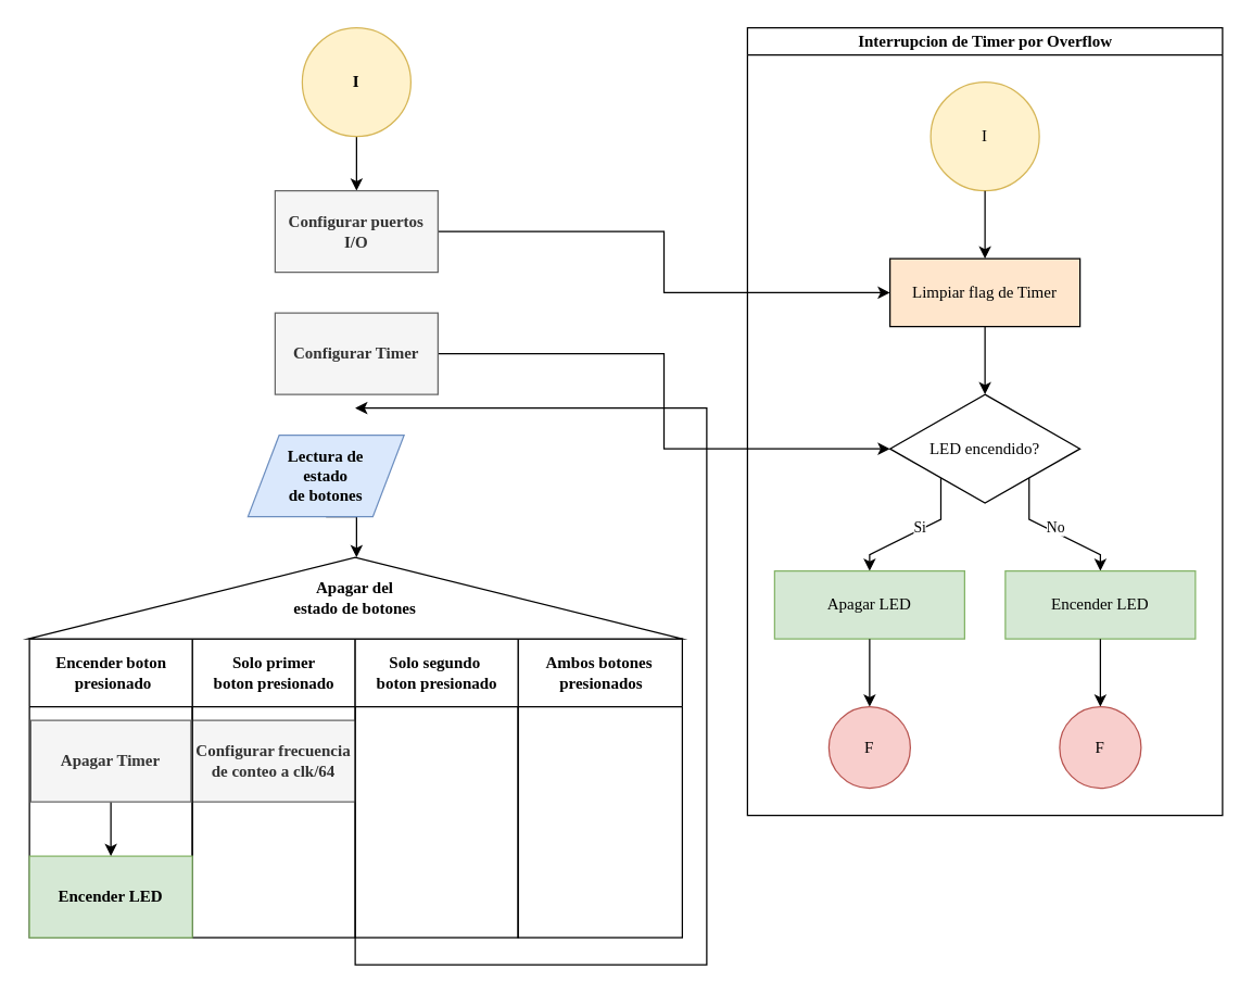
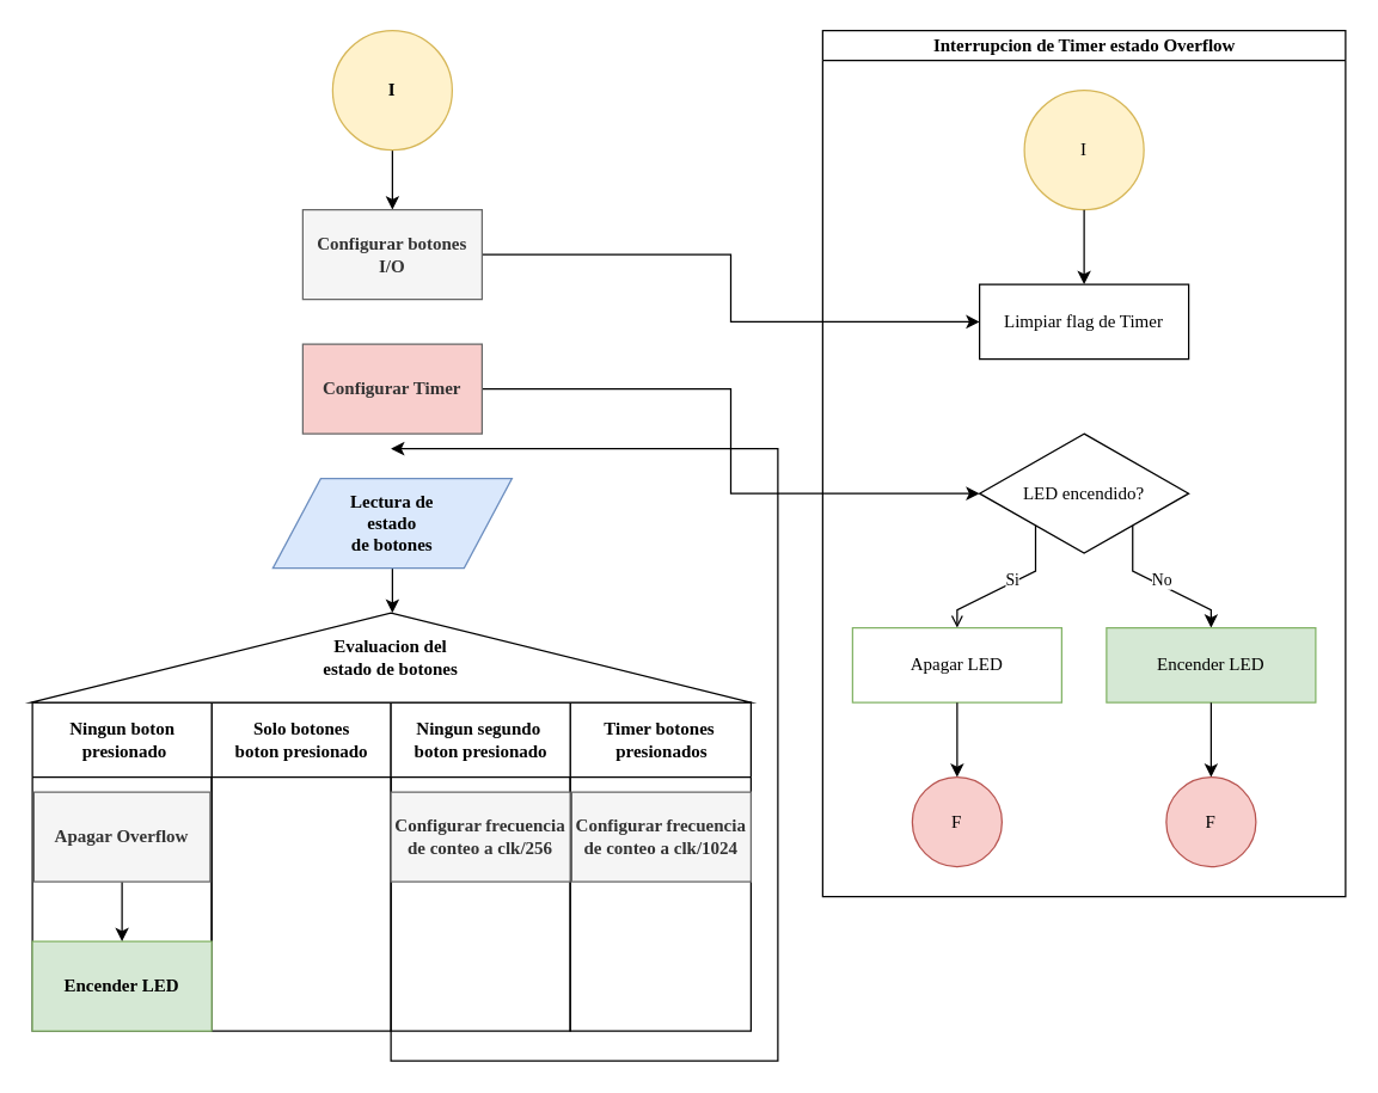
- <mxCell id="22" value="Interrupcion de Timer por Overflow" style="swimlane;html=1;startSize=20;horizontal=1;childLayout=flowLayout;flowOrientation=north;resizable=0;interRankCellSpacing=50;containerType=tree;fontFamily=Fira Code;" vertex="1" parent="1"><mxGeometry x="550" y="20" width="350" height="580" as="geometry" /></mxCell>
+ <mxCell id="22" value="Interrupcion de Timer estado Overflow" style="swimlane;html=1;startSize=20;horizontal=1;childLayout=flowLayout;flowOrientation=north;resizable=0;interRankCellSpacing=50;containerType=tree;fontFamily=Fira Code;" vertex="1" parent="1"><mxGeometry x="550" y="20" width="350" height="580" as="geometry" /></mxCell>
- <mxCell id="5" value="Configurar puertos I/O" style="rounded=0;whiteSpace=wrap;html=1;fillColor=#f5f5f5;strokeColor=#666666;fontColor=#333333;fontFamily=Fira Code;fontStyle=1" vertex="1" parent="1"><mxGeometry x="202" y="140" width="120" height="60" as="geometry" /></mxCell>
+ <mxCell id="5" value="Configurar botones I/O" style="rounded=0;whiteSpace=wrap;html=1;fillColor=#f5f5f5;strokeColor=#666666;fontColor=#333333;fontFamily=Fira Code;fontStyle=1" vertex="1" parent="1"><mxGeometry x="202" y="140" width="120" height="60" as="geometry" /></mxCell>
- <mxCell id="25" value="Limpiar flag de Timer" style="rounded=0;whiteSpace=wrap;html=1;fontFamily=Fira Code;fillColor=#ffe6cc;" vertex="1" parent="22"><mxGeometry x="105" y="170" width="140" height="50" as="geometry" /></mxCell>
+ <mxCell id="25" value="Limpiar flag de Timer" style="rounded=0;whiteSpace=wrap;html=1;fontFamily=Fira Code;" vertex="1" parent="22"><mxGeometry x="105" y="170" width="140" height="50" as="geometry" /></mxCell>
- <mxCell id="7" value="Configurar Timer" style="rounded=0;whiteSpace=wrap;html=1;fillColor=#f5f5f5;strokeColor=#666666;fontColor=#333333;fontFamily=Fira Code;fontStyle=1" vertex="1" parent="1"><mxGeometry x="202" y="230" width="120" height="60" as="geometry" /></mxCell>
+ <mxCell id="7" value="Configurar Timer" style="rounded=0;whiteSpace=wrap;html=1;fillColor=#f8cecc;strokeColor=#666666;fontColor=#333333;fontFamily=Fira Code;fontStyle=1;" vertex="1" parent="1"><mxGeometry x="202" y="230" width="120" height="60" as="geometry" /></mxCell>
- <mxCell id="26" value="" style="edgeStyle=orthogonalEdgeStyle;rounded=0;orthogonalLoop=1;jettySize=auto;html=1;noEdgeStyle=1;orthogonal=1;" edge="1" target="27" source="25" parent="22"><mxGeometry relative="1" as="geometry"><mxPoint x="1240" y="1460" as="sourcePoint" /><Array as="points"><mxPoint x="175" y="232" /><mxPoint x="175" y="258" /></Array></mxGeometry></mxCell>
- <mxCell id="9" value="Lectura de &lt;br&gt;estado&lt;br&gt;de botones" style="shape=parallelogram;perimeter=parallelogramPerimeter;whiteSpace=wrap;html=1;fillColor=#dae8fc;strokeColor=#6c8ebf;fontFamily=Fira Code;fontStyle=1" vertex="1" parent="1"><mxGeometry x="182" y="320" width="115" height="60" as="geometry" /></mxCell>
+ <mxCell id="9" value="Lectura de &lt;br&gt;estado&lt;br&gt;de botones" style="shape=parallelogram;perimeter=parallelogramPerimeter;whiteSpace=wrap;html=1;fillColor=#dae8fc;strokeColor=#6c8ebf;fontFamily=Fira Code;fontStyle=1" vertex="1" parent="1"><mxGeometry x="182" y="320" width="160" height="60" as="geometry" /></mxCell>
- <mxCell id="28" value="" style="edgeStyle=orthogonalEdgeStyle;rounded=0;orthogonalLoop=1;jettySize=auto;html=1;noEdgeStyle=1;orthogonal=1;" edge="1" target="30" source="27" parent="22"><mxGeometry relative="1" as="geometry"><mxPoint x="1200" y="1510" as="sourcePoint" /><Array as="points"><mxPoint x="142.5" y="362" /><mxPoint x="90" y="388" /></Array></mxGeometry></mxCell>
+ <mxCell id="28" value="" style="edgeStyle=orthogonalEdgeStyle;rounded=0;orthogonalLoop=1;jettySize=auto;html=1;noEdgeStyle=1;orthogonal=1;endArrow=open;" edge="1" target="30" source="27" parent="22"><mxGeometry relative="1" as="geometry"><mxPoint x="1200" y="1510" as="sourcePoint" /><Array as="points"><mxPoint x="142.5" y="362" /><mxPoint x="90" y="388" /></Array></mxGeometry></mxCell>
- <mxCell id="19" value="Apagar del &lt;br&gt;estado de botones" style="triangle;whiteSpace=wrap;html=1;direction=north;fontFamily=Fira Code;fontStyle=1" vertex="1" parent="1"><mxGeometry y="410" width="482" height="60" as="geometry" x="20" /></mxCell>
+ <mxCell id="19" value="Evaluacion del &lt;br&gt;estado de botones" style="triangle;whiteSpace=wrap;html=1;direction=north;fontFamily=Fira Code;fontStyle=1" vertex="1" parent="1"><mxGeometry y="410" width="482" height="60" as="geometry" x="20" /></mxCell>
- <mxCell id="30" value="Apagar LED" style="rounded=0;whiteSpace=wrap;html=1;fontFamily=Fira Code;fillColor=#d5e8d4;strokeColor=#82b366;" vertex="1" parent="22"><mxGeometry x="20" y="400" width="140" height="50" as="geometry" /></mxCell>
+ <mxCell id="30" value="Apagar LED" style="rounded=0;whiteSpace=wrap;html=1;fontFamily=Fira Code;fillColor=#ffffff;strokeColor=#82b366;" vertex="1" parent="22"><mxGeometry x="20" y="400" width="140" height="50" as="geometry" /></mxCell>
- <mxCell id="12" value="Encender boton&lt;br&gt;&amp;nbsp;presionado" style="swimlane;html=1;startSize=50;fontFamily=Fira Code;fontStyle=1" vertex="1" parent="1"><mxGeometry x="21" y="470" width="120" height="220" as="geometry"><mxRectangle x="240" y="20" width="30" height="460" as="alternateBounds" /></mxGeometry></mxCell>
+ <mxCell id="12" value="Ningun boton&lt;br&gt;&amp;nbsp;presionado" style="swimlane;html=1;startSize=50;fontFamily=Fira Code;fontStyle=1" vertex="1" parent="1"><mxGeometry x="21" y="470" width="120" height="220" as="geometry"><mxRectangle x="240" y="20" width="30" height="460" as="alternateBounds" /></mxGeometry></mxCell>
- <mxCell id="10" value="Solo primer&lt;br&gt;boton presionado" style="swimlane;html=1;startSize=50;fontFamily=Fira Code;fontStyle=1" vertex="1" parent="1"><mxGeometry x="141" y="470" width="120" height="220" as="geometry"><mxRectangle x="240" y="20" width="30" height="460" as="alternateBounds" /></mxGeometry></mxCell>
+ <mxCell id="10" value="Solo botones&lt;br&gt;boton presionado" style="swimlane;html=1;startSize=50;fontFamily=Fira Code;fontStyle=1" vertex="1" parent="1"><mxGeometry x="141" y="470" width="120" height="220" as="geometry"><mxRectangle x="240" y="20" width="30" height="460" as="alternateBounds" /></mxGeometry></mxCell>
- <mxCell id="17" value="Solo segundo&amp;nbsp;&lt;br&gt;boton presionado" style="swimlane;html=1;startSize=50;fontFamily=Fira Code;fontStyle=1" vertex="1" parent="1"><mxGeometry x="261" y="470" width="120" height="220" as="geometry"><mxRectangle x="240" y="20" width="30" height="460" as="alternateBounds" /></mxGeometry></mxCell>
+ <mxCell id="17" value="Ningun segundo&amp;nbsp;&lt;br&gt;boton presionado" style="swimlane;html=1;startSize=50;fontFamily=Fira Code;fontStyle=1" vertex="1" parent="1"><mxGeometry x="261" y="470" width="120" height="220" as="geometry"><mxRectangle x="240" y="20" width="30" height="460" as="alternateBounds" /></mxGeometry></mxCell>
- <mxCell id="14" value="Ambos botones&amp;nbsp;&lt;br&gt;presionados&lt;br&gt;" style="swimlane;html=1;startSize=50;fontFamily=Fira Code;fontStyle=1" vertex="1" parent="1"><mxGeometry x="381" y="470" width="121" height="220" as="geometry"><mxRectangle x="240" y="20" width="30" height="460" as="alternateBounds" /></mxGeometry></mxCell>
+ <mxCell id="14" value="Timer botones&amp;nbsp;&lt;br&gt;presionados&lt;br&gt;" style="swimlane;html=1;startSize=50;fontFamily=Fira Code;fontStyle=1" vertex="1" parent="1"><mxGeometry x="381" y="470" width="121" height="220" as="geometry"><mxRectangle x="240" y="20" width="30" height="460" as="alternateBounds" /></mxGeometry></mxCell>
- <mxCell id="21" value="Apagar Timer" style="rounded=0;whiteSpace=wrap;html=1;fillColor=#f5f5f5;strokeColor=#666666;fontColor=#333333;fontFamily=Fira Code;fontStyle=1" vertex="1" parent="1"><mxGeometry x="22" y="530" width="118" height="60" as="geometry" /></mxCell>
+ <mxCell id="21" value="Apagar Overflow" style="rounded=0;whiteSpace=wrap;html=1;fillColor=#f5f5f5;strokeColor=#666666;fontColor=#333333;fontFamily=Fira Code;fontStyle=1" vertex="1" parent="1"><mxGeometry x="22" y="530" width="118" height="60" as="geometry" /></mxCell>
- <mxCell id="11" value="Configurar frecuencia de conteo a clk/64" style="rounded=0;whiteSpace=wrap;html=1;fillColor=#f5f5f5;strokeColor=#666666;fontColor=#333333;fontFamily=Fira Code;fontStyle=1" vertex="1" parent="10"><mxGeometry y="60" width="120" height="60" as="geometry" /></mxCell>
+ <mxCell id="18" value="Configurar frecuencia de conteo a clk/256" style="rounded=0;whiteSpace=wrap;html=1;fillColor=#f5f5f5;strokeColor=#666666;fontColor=#333333;fontFamily=Fira Code;fontStyle=1" vertex="1" parent="17"><mxGeometry y="60" width="120" height="60" as="geometry" /></mxCell>
+ <mxCell id="15" value="Configurar frecuencia de conteo a clk/1024" style="rounded=0;whiteSpace=wrap;html=1;fillColor=#f5f5f5;strokeColor=#666666;fontColor=#333333;fontFamily=Fira Code;fontStyle=1" vertex="1" parent="14"><mxGeometry x="1" y="60" width="120" height="60" as="geometry" /></mxCell>
